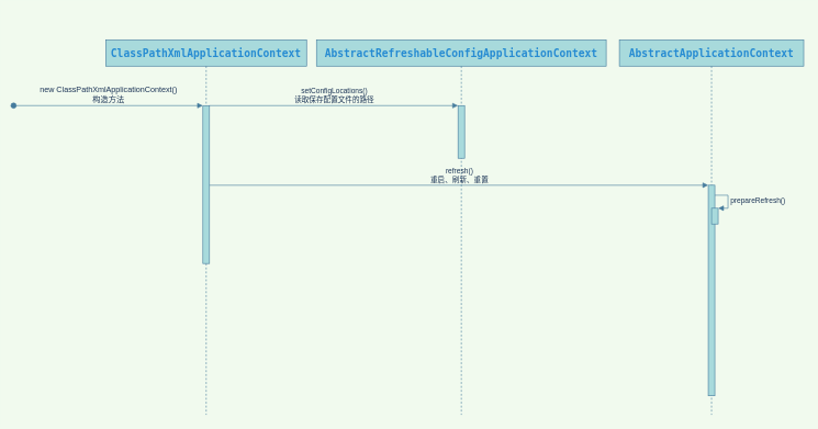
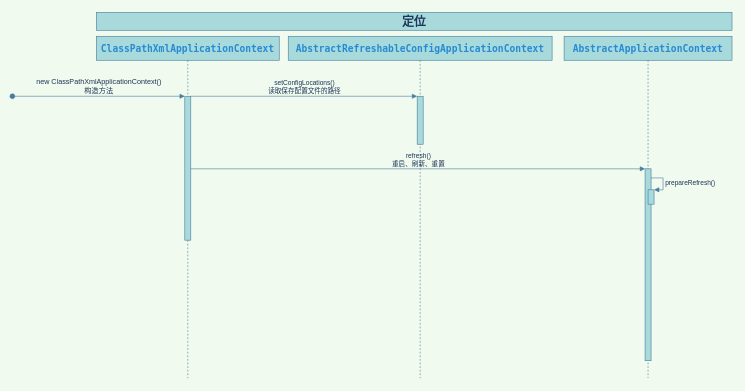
+ <mxCell id="13" value="定位" style="fontStyle=1;sketch=0;strokeColor=#457B9D;fillColor=#A8DADC;fontColor=#1D3557;fontSize=20;" parent="1" vertex="1"><mxGeometry x="160" y="20" width="1060" height="30" as="geometry" /></mxCell>
